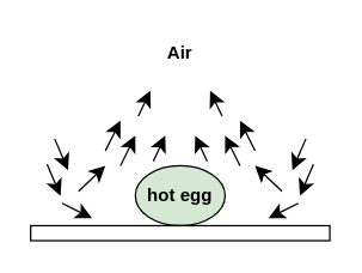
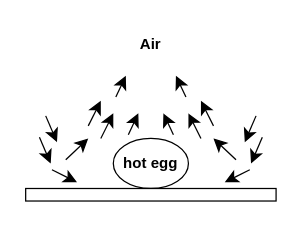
- <mxCell id="2" value="hot egg" style="ellipse;whiteSpace=wrap;html=1;fontStyle=1;fillColor=#d5e8d4;" parent="1" vertex="1"><mxGeometry x="90" y="110" width="60" height="40" as="geometry" /></mxCell>
+ <mxCell id="2" value="hot egg" style="ellipse;whiteSpace=wrap;html=1;fontStyle=1" parent="1" vertex="1"><mxGeometry x="90" y="110" width="60" height="40" as="geometry" /></mxCell>
